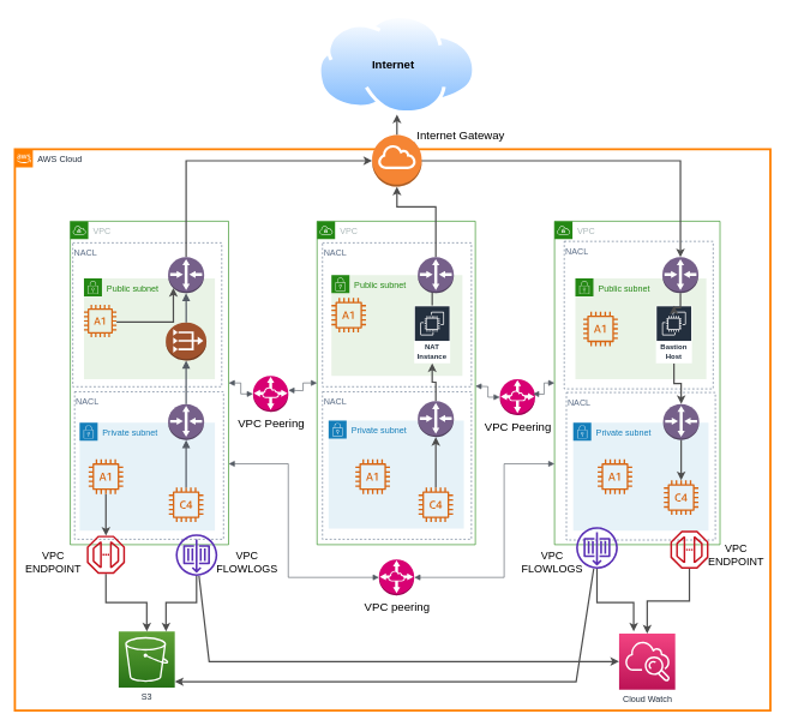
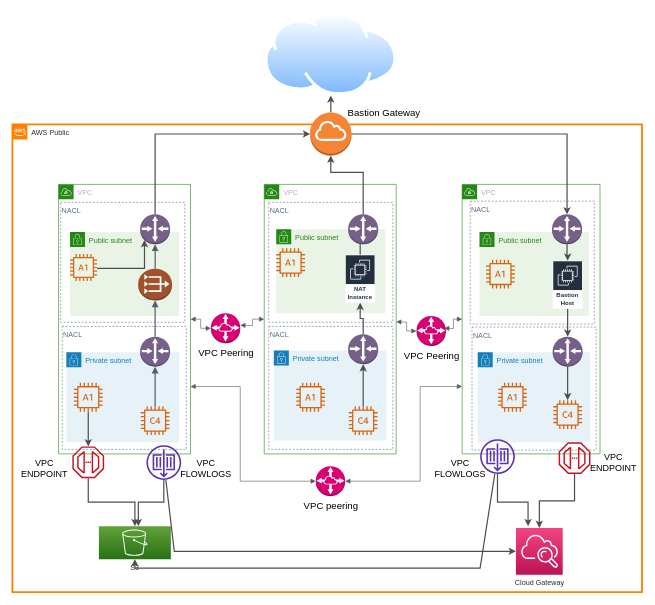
- <mxCell id="23" value="Internet" style="text;html=1;strokeColor=none;fillColor=none;align=center;verticalAlign=middle;whiteSpace=wrap;rounded=0;fontStyle=1;fontSize=16;" vertex="1" parent="1"><mxGeometry x="526" y="79.3" width="40" height="20" as="geometry" /></mxCell>
- <mxCell id="44" value="Internet Gateway" style="text;html=1;strokeColor=none;fillColor=none;align=center;verticalAlign=middle;whiteSpace=wrap;rounded=0;fontSize=16;" vertex="1" parent="1"><mxGeometry x="549.5" y="177" width="180" height="20" as="geometry" /></mxCell>
+ <mxCell id="44" value="Bastion Gateway" style="text;html=1;strokeColor=none;fillColor=none;align=center;verticalAlign=middle;whiteSpace=wrap;rounded=0;fontSize=16;" vertex="1" parent="1"><mxGeometry x="549.5" y="177" width="180" height="20" as="geometry" /></mxCell>
- <mxCell id="2" value="AWS Cloud" style="points=[[0,0],[0.25,0],[0.5,0],[0.75,0],[1,0],[1,0.25],[1,0.5],[1,0.75],[1,1],[0.75,1],[0.5,1],[0.25,1],[0,1],[0,0.75],[0,0.5],[0,0.25]];outlineConnect=0;gradientColor=none;html=1;whiteSpace=wrap;fontSize=12;fontStyle=0;shape=mxgraph.aws4.group;grIcon=mxgraph.aws4.group_aws_cloud_alt;strokeColor=#FF8000;fillColor=none;verticalAlign=top;align=left;spacingLeft=30;fontColor=#232F3E;dashed=0;strokeWidth=3;labelBackgroundColor=none;" vertex="1" parent="1"><mxGeometry x="20" y="207" width="1050" height="780" as="geometry" /></mxCell>
+ <mxCell id="2" value="AWS Public" style="points=[[0,0],[0.25,0],[0.5,0],[0.75,0],[1,0],[1,0.25],[1,0.5],[1,0.75],[1,1],[0.75,1],[0.5,1],[0.25,1],[0,1],[0,0.75],[0,0.5],[0,0.25]];outlineConnect=0;gradientColor=none;html=1;whiteSpace=wrap;fontSize=12;fontStyle=0;shape=mxgraph.aws4.group;grIcon=mxgraph.aws4.group_aws_cloud_alt;strokeColor=#FF8000;fillColor=none;verticalAlign=top;align=left;spacingLeft=30;fontColor=#232F3E;dashed=0;strokeWidth=3;labelBackgroundColor=none;" vertex="1" parent="1"><mxGeometry x="20" y="207" width="1050" height="780" as="geometry" /></mxCell>
- <mxCell id="46" value="Bastion Host" style="outlineConnect=0;fontColor=#232F3E;gradientColor=none;strokeColor=#ffffff;fillColor=#232F3E;dashed=0;verticalLabelPosition=middle;verticalAlign=bottom;align=center;html=1;whiteSpace=wrap;fontSize=10;fontStyle=1;spacing=3;shape=mxgraph.aws4.productIcon;prIcon=mxgraph.aws4.ec2;labelBackgroundColor=#ffffff;" vertex="1" parent="1"><mxGeometry x="911" y="424.25" width="50" height="80" as="geometry" /></mxCell>
+ <mxCell id="46" value="Bastion Host" style="outlineConnect=0;fontColor=#232F3E;gradientColor=none;strokeColor=#ffffff;fillColor=#232F3E;dashed=0;verticalLabelPosition=middle;verticalAlign=bottom;align=center;html=1;whiteSpace=wrap;fontSize=10;fontStyle=1;spacing=3;shape=mxgraph.aws4.productIcon;prIcon=mxgraph.aws4.ec2;labelBackgroundColor=#ffffff;" vertex="1" parent="1"><mxGeometry x="921" y="434.25" width="50" height="80" as="geometry" /></mxCell>
- <mxCell id="71" value="S3" style="outlineConnect=0;fontColor=#232F3E;gradientColor=#60A337;gradientDirection=north;fillColor=#277116;strokeColor=#ffffff;dashed=0;verticalLabelPosition=bottom;verticalAlign=top;align=center;html=1;fontSize=12;fontStyle=0;aspect=fixed;shape=mxgraph.aws4.resourceIcon;resIcon=mxgraph.aws4.s3;labelBackgroundColor=none;" vertex="1" parent="1"><mxGeometry x="164.25" y="877" width="78" height="78" as="geometry" /></mxCell>
+ <mxCell id="71" value="S3" style="outlineConnect=0;fontColor=#232F3E;gradientColor=#60A337;gradientDirection=north;fillColor=#277116;strokeColor=#ffffff;dashed=0;verticalLabelPosition=bottom;verticalAlign=top;align=center;html=1;fontSize=12;fontStyle=0;aspect=fixed;shape=mxgraph.aws4.resourceIcon;resIcon=mxgraph.aws4.s3;labelBackgroundColor=none;" vertex="1" parent="1"><mxGeometry x="164.25" y="877" width="120" height="55" as="geometry" /></mxCell>
- <mxCell id="72" value="Cloud Watch" style="outlineConnect=0;fontColor=#232F3E;gradientColor=#F34482;gradientDirection=north;fillColor=#BC1356;strokeColor=#ffffff;dashed=0;verticalLabelPosition=bottom;verticalAlign=top;align=center;html=1;fontSize=12;fontStyle=0;aspect=fixed;shape=mxgraph.aws4.resourceIcon;resIcon=mxgraph.aws4.cloudwatch;labelBackgroundColor=none;" vertex="1" parent="1"><mxGeometry x="859.75" y="880" width="78" height="78" as="geometry" /></mxCell>
+ <mxCell id="72" value="Cloud Gateway" style="outlineConnect=0;fontColor=#232F3E;gradientColor=#F34482;gradientDirection=north;fillColor=#BC1356;strokeColor=#ffffff;dashed=0;verticalLabelPosition=bottom;verticalAlign=top;align=center;html=1;fontSize=12;fontStyle=0;aspect=fixed;shape=mxgraph.aws4.resourceIcon;resIcon=mxgraph.aws4.cloudwatch;labelBackgroundColor=none;" vertex="1" parent="1"><mxGeometry x="859.75" y="880" width="78" height="78" as="geometry" /></mxCell>
